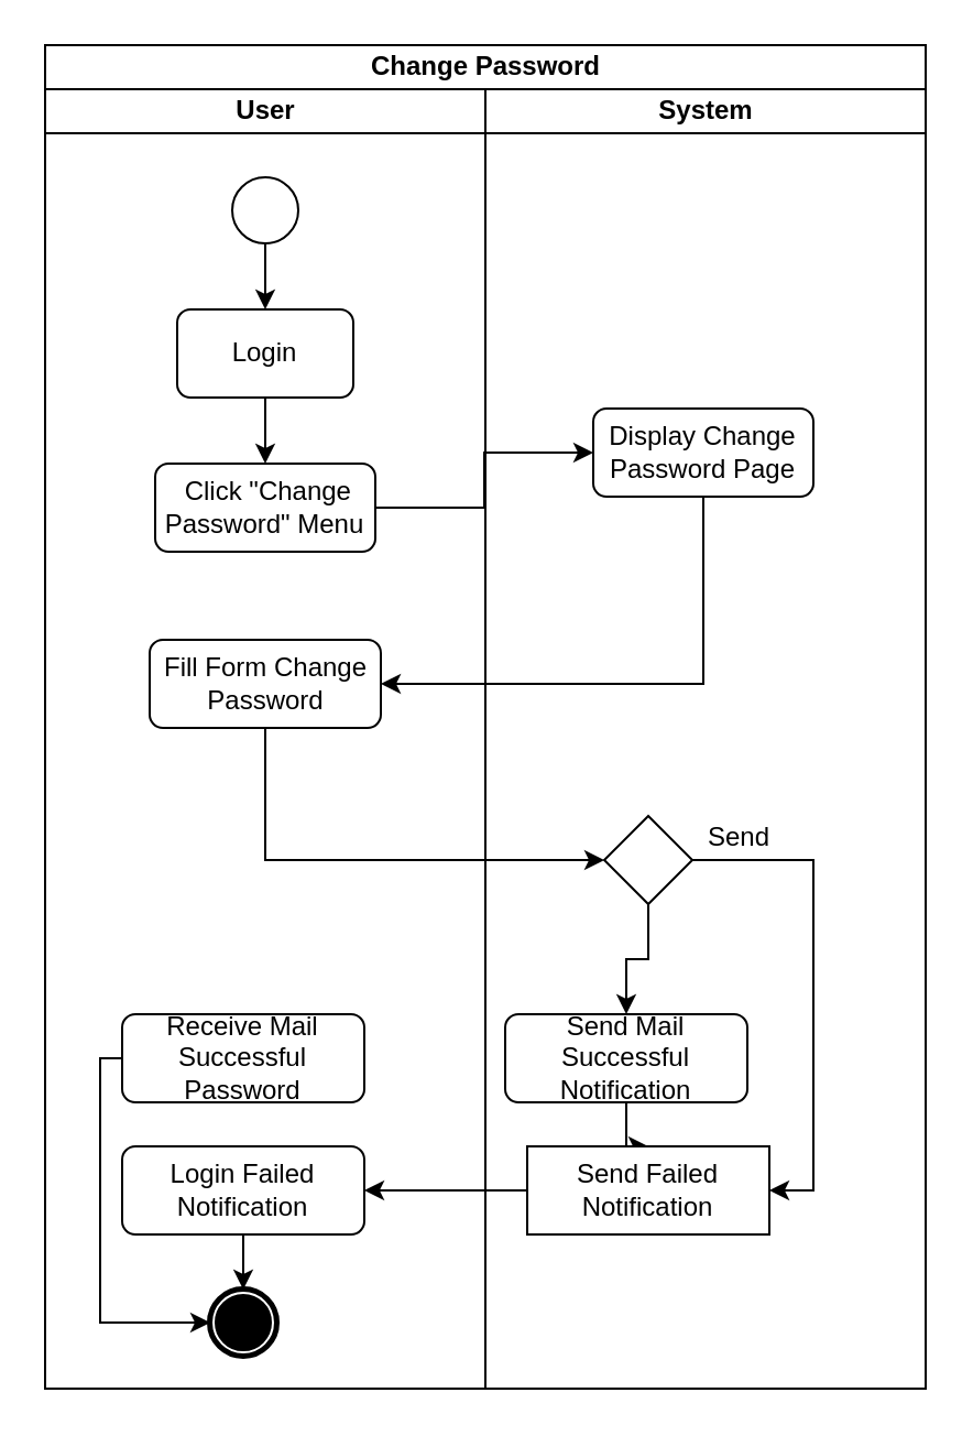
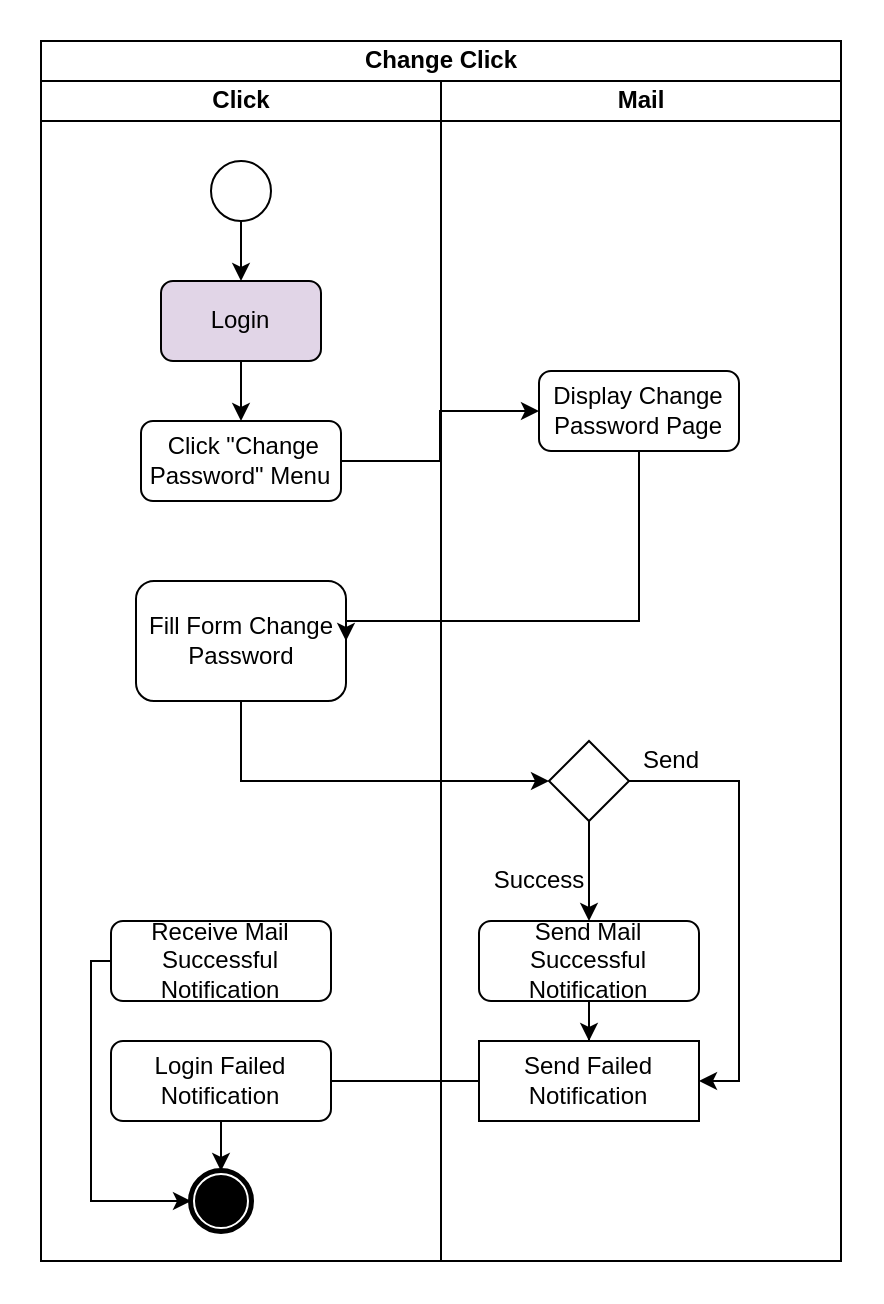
- <mxCell id="2" value="Change Password" style="swimlane;html=1;childLayout=stackLayout;resizeParent=1;resizeParentMax=0;startSize=20;" parent="1" vertex="1"><mxGeometry x="20" y="20" width="400" height="610" as="geometry" /></mxCell>
+ <mxCell id="2" value="Change Click" style="swimlane;html=1;childLayout=stackLayout;resizeParent=1;resizeParentMax=0;startSize=20;" parent="1" vertex="1"><mxGeometry x="20" y="20" width="400" height="610" as="geometry" /></mxCell>
- <mxCell id="3" value="User" style="swimlane;html=1;startSize=20;" parent="2" vertex="1"><mxGeometry y="20" width="200" height="590" as="geometry" /></mxCell>
+ <mxCell id="3" value="Click" style="swimlane;html=1;startSize=20;" parent="2" vertex="1"><mxGeometry y="20" width="200" height="590" as="geometry" /></mxCell>
- <mxCell id="17" value="System" style="swimlane;html=1;startSize=20;" parent="2" vertex="1"><mxGeometry x="200" y="20" width="200" height="590" as="geometry" /></mxCell>
+ <mxCell id="17" value="Mail" style="swimlane;html=1;startSize=20;" parent="2" vertex="1"><mxGeometry x="200" y="20" width="200" height="590" as="geometry" /></mxCell>
- <mxCell id="12" value="Login" style="rounded=1;whiteSpace=wrap;html=1;fillColor=#FFFFFF;" parent="3" vertex="1"><mxGeometry x="60" y="100" width="80" height="40" as="geometry" /></mxCell>
+ <mxCell id="12" value="Login" style="rounded=1;whiteSpace=wrap;html=1;fillColor=#e1d5e7;" parent="3" vertex="1"><mxGeometry x="60" y="100" width="80" height="40" as="geometry" /></mxCell>
- <mxCell id="13" value="Fill Form Change Password" style="rounded=1;whiteSpace=wrap;html=1;fillColor=#FFFFFF;" parent="3" vertex="1"><mxGeometry x="47.5" y="250" width="105" height="40" as="geometry" /></mxCell>
+ <mxCell id="13" value="Fill Form Change Password" style="rounded=1;whiteSpace=wrap;html=1;fillColor=#FFFFFF;" parent="3" vertex="1"><mxGeometry x="47.5" y="250" width="105" height="60" as="geometry" /></mxCell>
+ <mxCell id="23" value="Success" style="text;html=1;align=center;verticalAlign=middle;resizable=0;points=[];autosize=1;strokeColor=none;" parent="17" vertex="1"><mxGeometry x="19" y="390" width="60" height="20" as="geometry" /></mxCell>
- <mxCell id="7" value="Receive Mail Successful Password" style="rounded=1;whiteSpace=wrap;html=1;fillColor=#FFFFFF;" parent="3" vertex="1"><mxGeometry x="35" y="420" width="110" height="40" as="geometry" /></mxCell>
+ <mxCell id="7" value="Receive Mail Successful Notification" style="rounded=1;whiteSpace=wrap;html=1;fillColor=#FFFFFF;" parent="3" vertex="1"><mxGeometry x="35" y="420" width="110" height="40" as="geometry" /></mxCell>
- <mxCell id="21" value="Send Mail Successful Notification" style="rounded=1;whiteSpace=wrap;html=1;fillColor=#FFFFFF;" parent="17" vertex="1"><mxGeometry x="9" y="420" width="110" height="40" as="geometry" /></mxCell>
+ <mxCell id="21" value="Send Mail Successful Notification" style="rounded=1;whiteSpace=wrap;html=1;fillColor=#FFFFFF;" parent="17" vertex="1"><mxGeometry x="19" y="420" width="110" height="40" as="geometry" /></mxCell>
- <mxCell id="16" style="edgeStyle=orthogonalEdgeStyle;rounded=0;orthogonalLoop=1;jettySize=auto;html=1;entryX=1;entryY=0.5;entryDx=0;entryDy=0;" parent="2" source="22" target="9" edge="1"><mxGeometry relative="1" as="geometry" /></mxCell>
+ <mxCell id="16" style="edgeStyle=orthogonalEdgeStyle;rounded=0;orthogonalLoop=1;jettySize=auto;html=1;entryX=1;entryY=0.5;entryDx=0;entryDy=0;endArrow=none;" parent="2" source="22" target="9" edge="1"><mxGeometry relative="1" as="geometry" /></mxCell>
